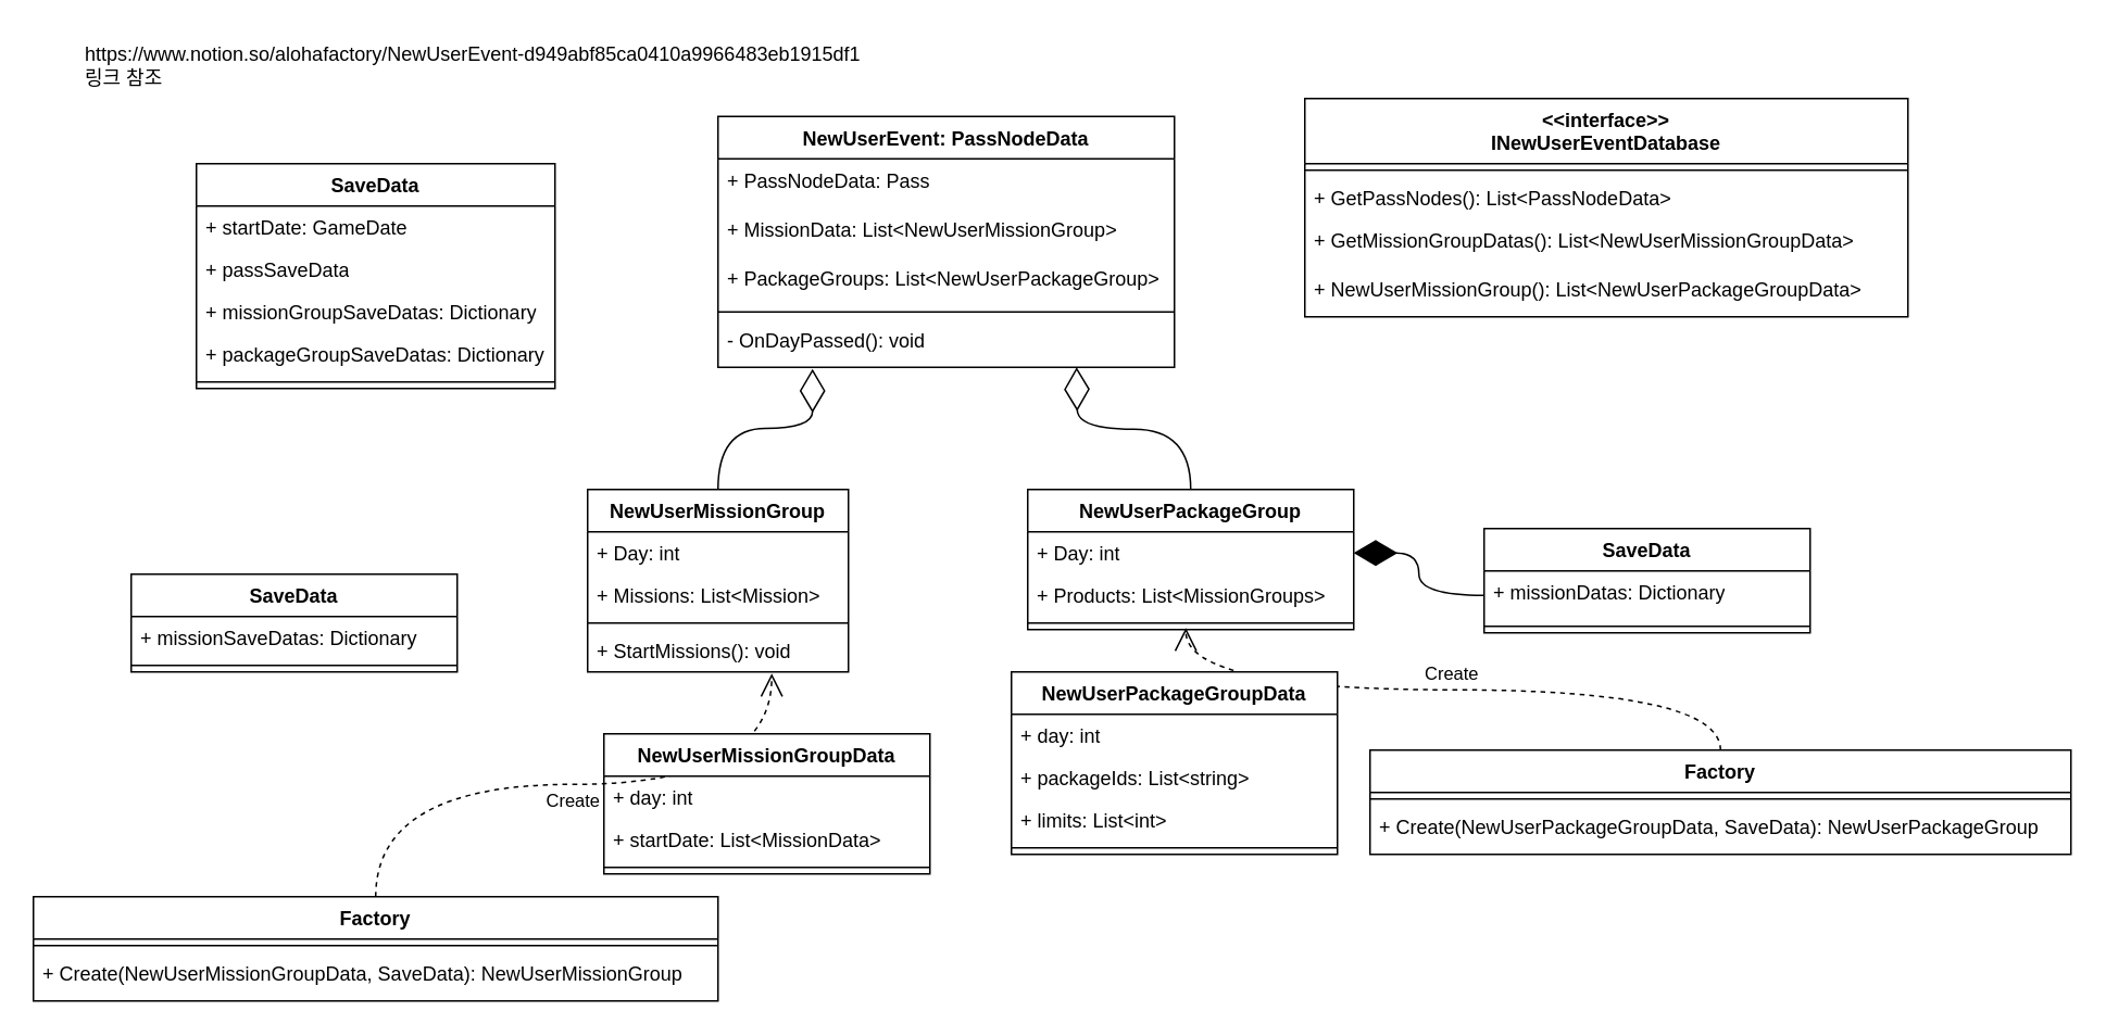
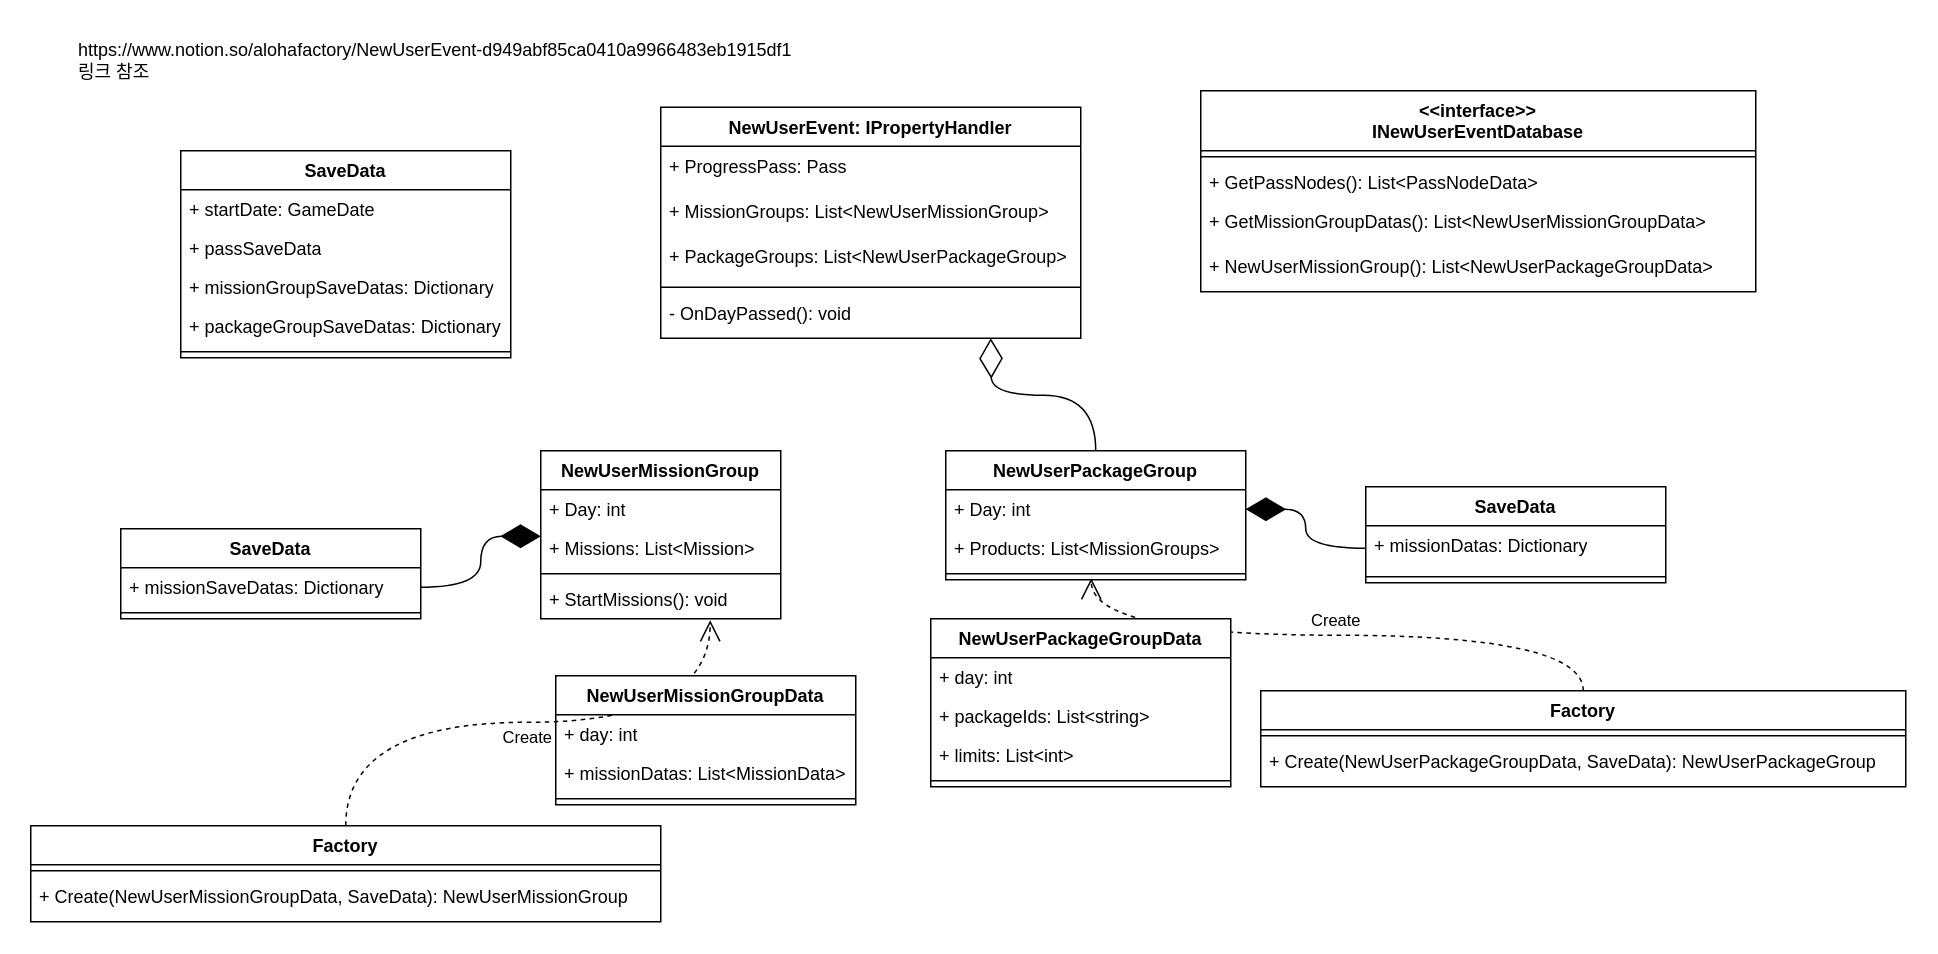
- <mxCell id="2" value="NewUserEvent: PassNodeData" style="swimlane;fontStyle=1;align=center;verticalAlign=top;childLayout=stackLayout;horizontal=1;startSize=26;horizontalStack=0;resizeParent=1;resizeParentMax=0;resizeLast=0;collapsible=1;marginBottom=0;whiteSpace=wrap;html=1;" parent="1" vertex="1"><mxGeometry x="440" y="71" width="280" height="154" as="geometry" /></mxCell>
+ <mxCell id="2" value="NewUserEvent: IPropertyHandler" style="swimlane;fontStyle=1;align=center;verticalAlign=top;childLayout=stackLayout;horizontal=1;startSize=26;horizontalStack=0;resizeParent=1;resizeParentMax=0;resizeLast=0;collapsible=1;marginBottom=0;whiteSpace=wrap;html=1;" parent="1" vertex="1"><mxGeometry x="440" y="71" width="280" height="154" as="geometry" /></mxCell>
- <mxCell id="3" value="+ PassNodeData: Pass" style="text;strokeColor=none;fillColor=none;align=left;verticalAlign=top;spacingLeft=4;spacingRight=4;overflow=hidden;rotatable=0;points=[[0,0.5],[1,0.5]];portConstraint=eastwest;whiteSpace=wrap;html=1;" parent="2" vertex="1"><mxGeometry y="26" width="280" height="30" as="geometry" /></mxCell>
+ <mxCell id="3" value="+ ProgressPass: Pass" style="text;strokeColor=none;fillColor=none;align=left;verticalAlign=top;spacingLeft=4;spacingRight=4;overflow=hidden;rotatable=0;points=[[0,0.5],[1,0.5]];portConstraint=eastwest;whiteSpace=wrap;html=1;" parent="2" vertex="1"><mxGeometry y="26" width="280" height="30" as="geometry" /></mxCell>
- <mxCell id="4" value="+ MissionData: List&amp;lt;NewUserMissionGroup&amp;gt;" style="text;strokeColor=none;fillColor=none;align=left;verticalAlign=top;spacingLeft=4;spacingRight=4;overflow=hidden;rotatable=0;points=[[0,0.5],[1,0.5]];portConstraint=eastwest;whiteSpace=wrap;html=1;" parent="2" vertex="1"><mxGeometry y="56" width="280" height="30" as="geometry" /></mxCell>
+ <mxCell id="4" value="+ MissionGroups: List&amp;lt;NewUserMissionGroup&amp;gt;" style="text;strokeColor=none;fillColor=none;align=left;verticalAlign=top;spacingLeft=4;spacingRight=4;overflow=hidden;rotatable=0;points=[[0,0.5],[1,0.5]];portConstraint=eastwest;whiteSpace=wrap;html=1;" parent="2" vertex="1"><mxGeometry y="56" width="280" height="30" as="geometry" /></mxCell>
- <mxCell id="24" value="" style="endArrow=diamondThin;endFill=0;endSize=24;html=1;rounded=0;edgeStyle=orthogonalEdgeStyle;curved=1;entryX=0.207;entryY=1.033;entryDx=0;entryDy=0;entryPerimeter=0;exitX=0.5;exitY=0;exitDx=0;exitDy=0;" parent="1" source="9" target="7" edge="1"><mxGeometry width="160" relative="1" as="geometry"><mxPoint x="240" y="264" as="sourcePoint" /><mxPoint x="400" y="264" as="targetPoint" /></mxGeometry></mxCell>
+ <mxCell id="53" value="" style="endArrow=diamondThin;endFill=1;endSize=24;html=1;rounded=0;entryX=0;entryY=0.192;entryDx=0;entryDy=0;entryPerimeter=0;exitX=1;exitY=0.5;exitDx=0;exitDy=0;edgeStyle=orthogonalEdgeStyle;curved=1;" parent="1" source="48" target="11" edge="1"><mxGeometry width="160" relative="1" as="geometry"><mxPoint x="110" y="400" as="sourcePoint" /><mxPoint x="270" y="400" as="targetPoint" /></mxGeometry></mxCell>
- <mxCell id="40" value="+ startDate: List&amp;lt;MissionData&amp;gt;" style="text;strokeColor=none;fillColor=none;align=left;verticalAlign=top;spacingLeft=4;spacingRight=4;overflow=hidden;rotatable=0;points=[[0,0.5],[1,0.5]];portConstraint=eastwest;whiteSpace=wrap;html=1;" parent="38" vertex="1"><mxGeometry y="52" width="200" height="26" as="geometry" /></mxCell>
+ <mxCell id="40" value="+ missionDatas: List&amp;lt;MissionData&amp;gt;" style="text;strokeColor=none;fillColor=none;align=left;verticalAlign=top;spacingLeft=4;spacingRight=4;overflow=hidden;rotatable=0;points=[[0,0.5],[1,0.5]];portConstraint=eastwest;whiteSpace=wrap;html=1;" parent="38" vertex="1"><mxGeometry y="52" width="200" height="26" as="geometry" /></mxCell>
